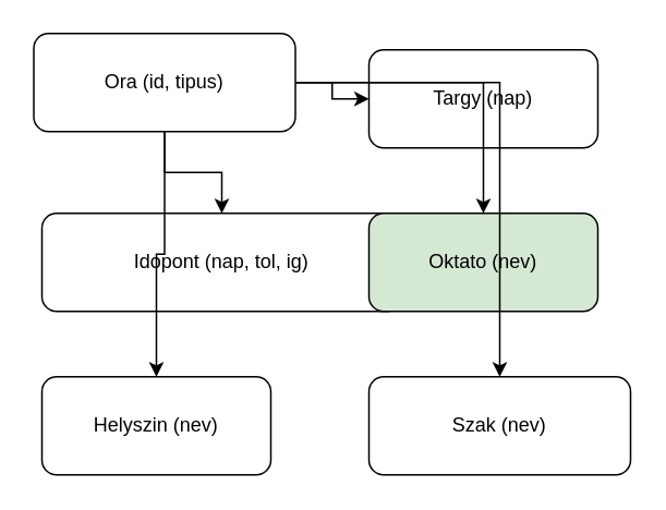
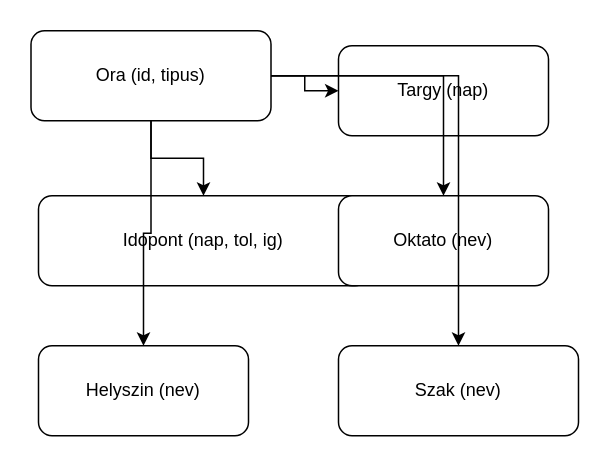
- <mxCell id="5" value="Oktato (nev)" style="rounded=1;whiteSpace=wrap;html=1;fillColor=#d5e8d4;strokeColor=#000000;" vertex="1" parent="1"><mxGeometry x="225" y="130" width="140" height="60" as="geometry" /></mxCell>
+ <mxCell id="5" value="Oktato (nev)" style="rounded=1;whiteSpace=wrap;html=1;fillColor=#ffffff;strokeColor=#000000;" vertex="1" parent="1"><mxGeometry x="225" y="130" width="140" height="60" as="geometry" /></mxCell>
